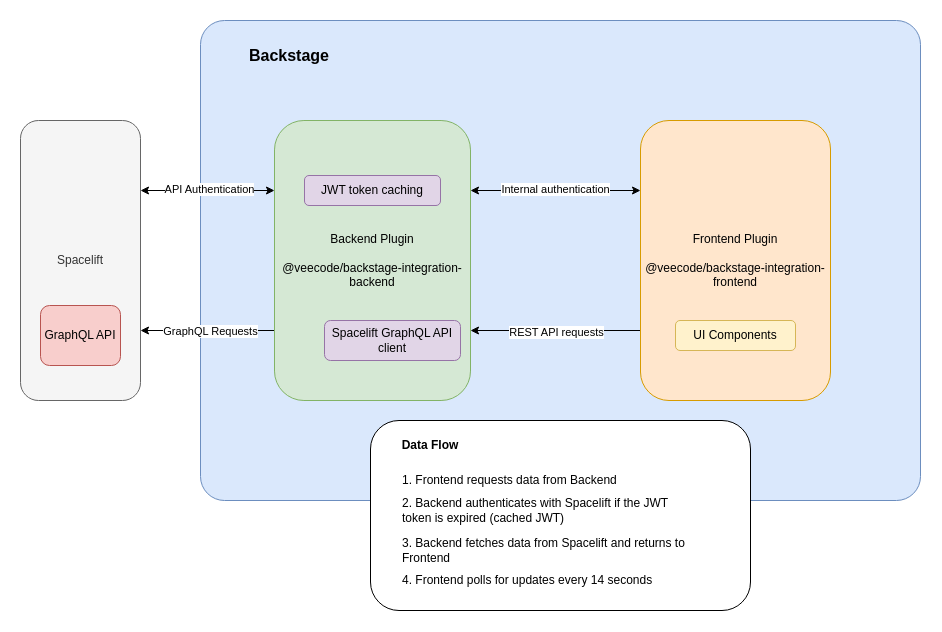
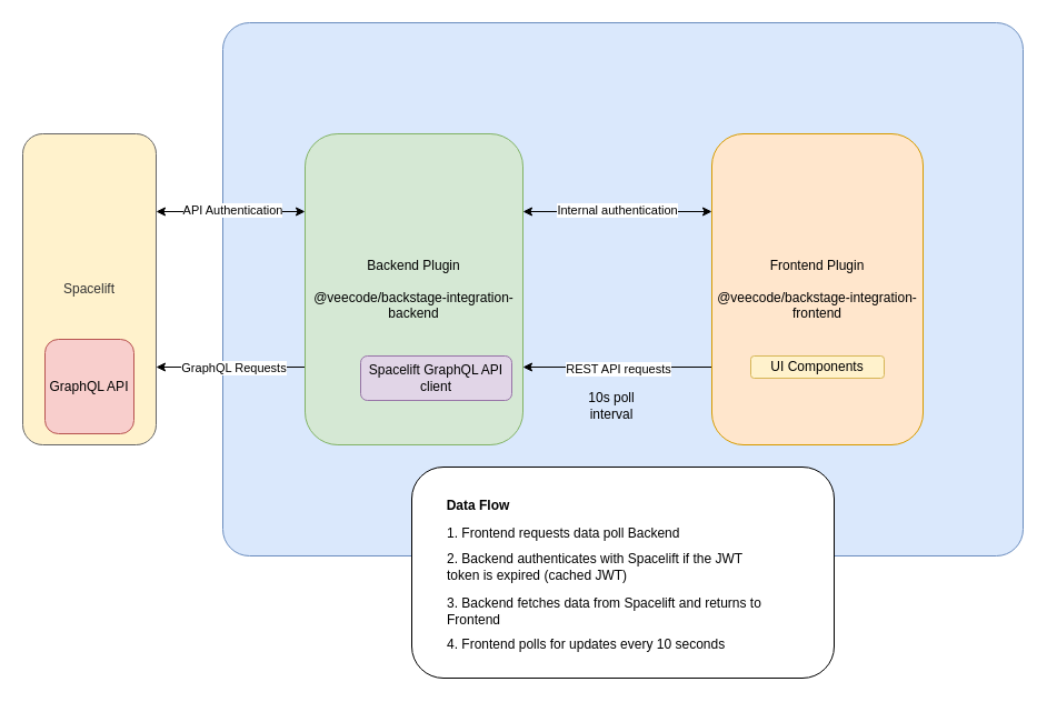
- <mxCell id="14" value="Backstage" style="text;html=1;align=center;verticalAlign=middle;whiteSpace=wrap;rounded=0;fontSize=16;fontStyle=1" parent="1" vertex="1"><mxGeometry x="214" y="40" width="150" height="30" as="geometry" /></mxCell>
- <mxCell id="15" value="JWT token caching" style="rounded=1;whiteSpace=wrap;html=1;fillColor=#e1d5e7;strokeColor=#9673a6;" parent="1" vertex="1"><mxGeometry x="304" y="175" width="136" height="30" as="geometry" /></mxCell>
- <mxCell id="2" value="Spacelift" style="rounded=1;whiteSpace=wrap;html=1;fillColor=#f5f5f5;strokeColor=#666666;fontColor=#333333;" parent="1" vertex="1"><mxGeometry x="20" y="120" width="120" height="280" as="geometry" /></mxCell>
+ <mxCell id="2" value="Spacelift" style="rounded=1;whiteSpace=wrap;html=1;fillColor=#fff2cc;strokeColor=#666666;fontColor=#333333;" parent="1" vertex="1"><mxGeometry x="20" y="120" width="120" height="280" as="geometry" /></mxCell>
- <mxCell id="18" value="GraphQL API" style="rounded=1;whiteSpace=wrap;html=1;fillColor=#f8cecc;strokeColor=#b85450;" parent="1" vertex="1"><mxGeometry x="40" y="305" width="80" height="60" as="geometry" /></mxCell>
+ <mxCell id="18" value="GraphQL API" style="rounded=1;whiteSpace=wrap;html=1;fillColor=#f8cecc;strokeColor=#b85450;" parent="1" vertex="1"><mxGeometry x="40" y="305" width="80" height="85" as="geometry" /></mxCell>
- <mxCell id="17" value="UI Components" style="rounded=1;whiteSpace=wrap;html=1;fillColor=#fff2cc;strokeColor=#d6b656;" parent="1" vertex="1"><mxGeometry x="675" y="320" width="120" height="30" as="geometry" /></mxCell>
+ <mxCell id="17" value="UI Components" style="rounded=1;whiteSpace=wrap;html=1;fillColor=#fff2cc;strokeColor=#d6b656;" parent="1" vertex="1"><mxGeometry x="675" y="320" width="120" height="20" as="geometry" /></mxCell>
+ <mxCell id="25" value="10s poll interval" style="text;html=1;align=center;verticalAlign=middle;whiteSpace=wrap;rounded=0;" parent="1" vertex="1"><mxGeometry x="510" y="350" width="80" height="30" as="geometry" /></mxCell>
- <mxCell id="20" value="Data Flow" style="text;html=1;align=center;verticalAlign=middle;whiteSpace=wrap;rounded=0;fontStyle=1" parent="1" vertex="1"><mxGeometry x="400" y="430" width="60" height="30" as="geometry" /></mxCell>
+ <mxCell id="20" value="Data Flow" style="text;html=1;align=center;verticalAlign=middle;whiteSpace=wrap;rounded=0;fontStyle=1" parent="1" vertex="1"><mxGeometry x="400" y="440" width="60" height="30" as="geometry" /></mxCell>
- <mxCell id="21" value="1. Frontend requests data from Backend" style="text;html=1;align=left;verticalAlign=middle;whiteSpace=wrap;rounded=0;" parent="1" vertex="1"><mxGeometry x="400" y="470" width="230" height="20" as="geometry" /></mxCell>
+ <mxCell id="21" value="1. Frontend requests data poll Backend" style="text;html=1;align=left;verticalAlign=middle;whiteSpace=wrap;rounded=0;" parent="1" vertex="1"><mxGeometry x="400" y="470" width="230" height="20" as="geometry" /></mxCell>
- <mxCell id="24" value="4. Frontend polls for updates every 14 seconds" style="text;html=1;align=left;verticalAlign=middle;whiteSpace=wrap;rounded=0;" parent="1" vertex="1"><mxGeometry x="400" y="570" width="300" height="20" as="geometry" /></mxCell>
+ <mxCell id="24" value="4. Frontend polls for updates every 10 seconds" style="text;html=1;align=left;verticalAlign=middle;whiteSpace=wrap;rounded=0;" parent="1" vertex="1"><mxGeometry x="400" y="570" width="300" height="20" as="geometry" /></mxCell>
